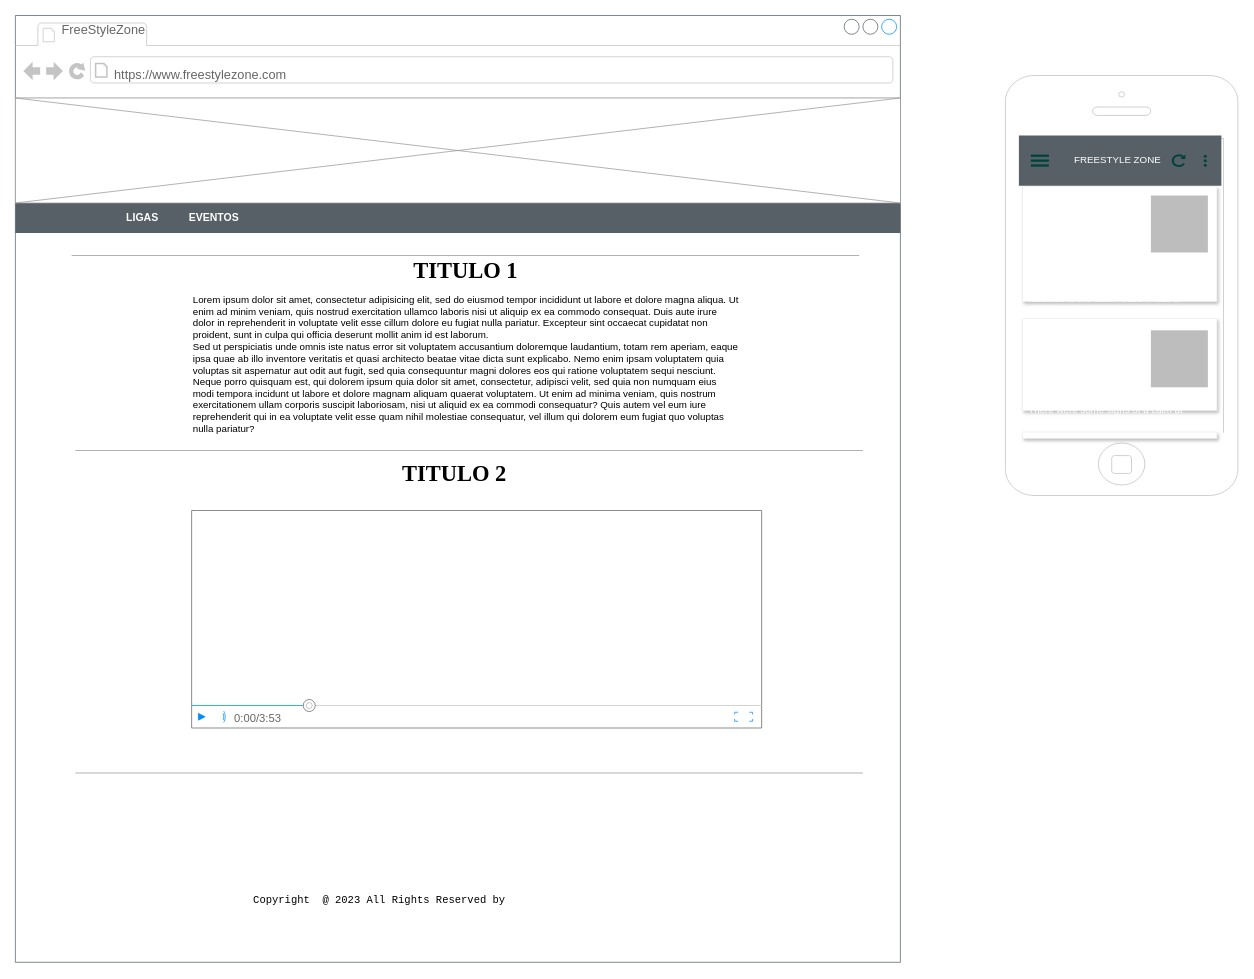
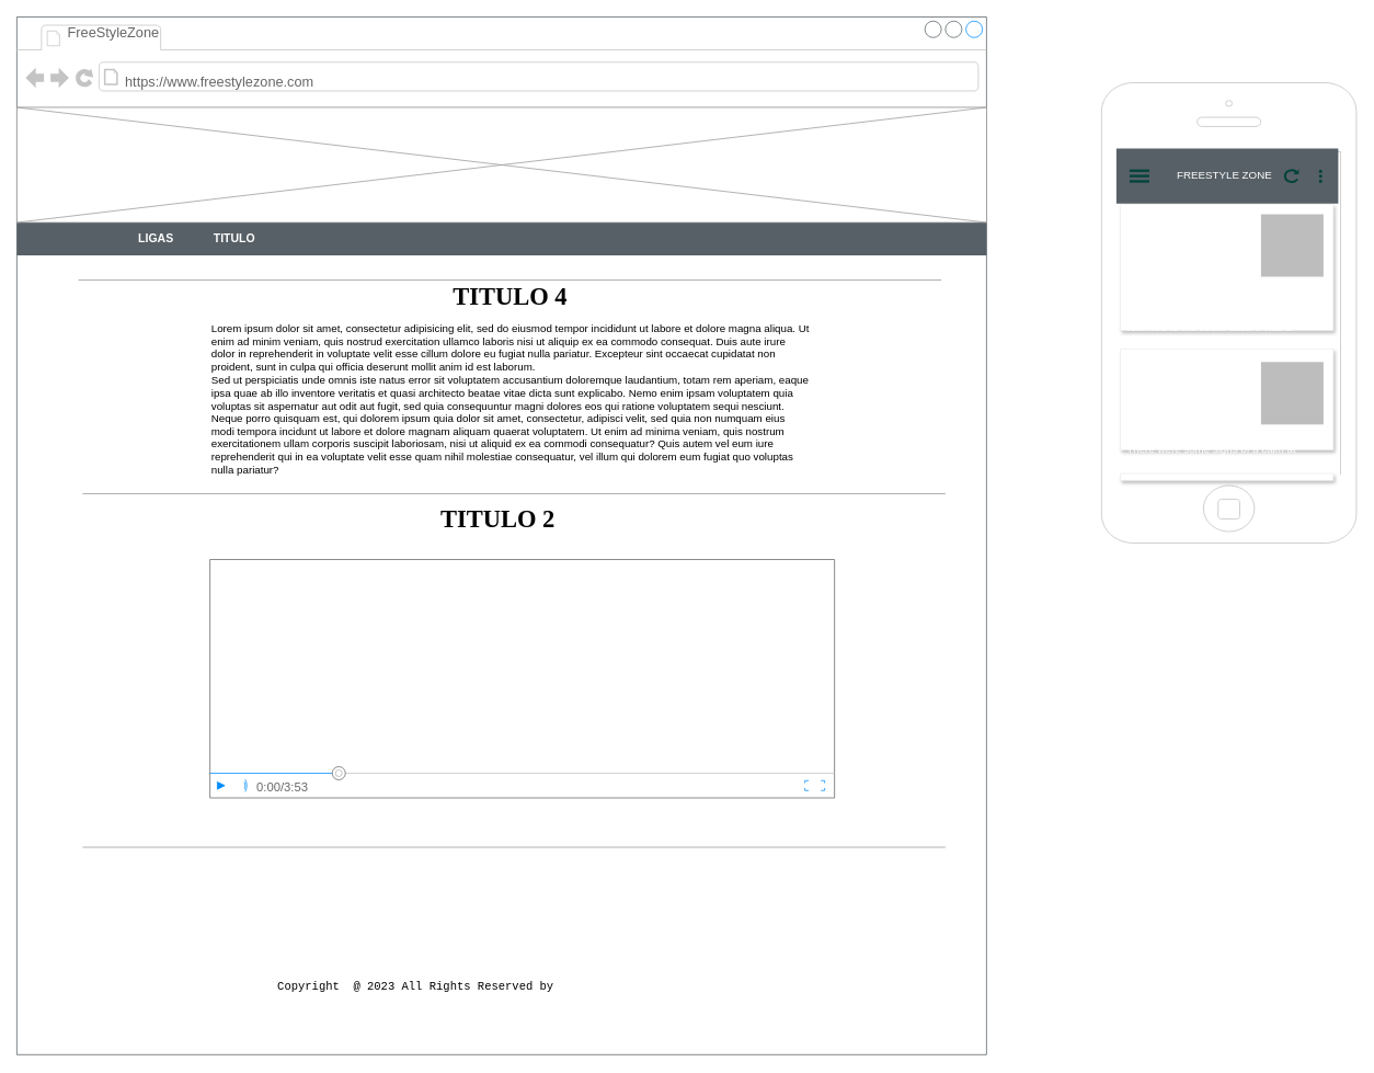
- <mxCell id="11" value="&lt;font color=&quot;#ffffff&quot; style=&quot;font-size: 14px;&quot;&gt;&lt;b style=&quot;&quot;&gt;EVENTOS&lt;/b&gt;&lt;/font&gt;" style="html=1;shadow=0;dashed=0;fillColor=none;strokeColor=none;shape=mxgraph.bootstrap.rect;fontColor=#999999;spacingRight=30;whiteSpace=wrap;align=center;" vertex="1" parent="8"><mxGeometry x="230" width="100" height="40" as="geometry" /></mxCell>
+ <mxCell id="11" value="&lt;font color=&quot;#ffffff&quot; style=&quot;font-size: 14px;&quot;&gt;&lt;b style=&quot;&quot;&gt;TITULO&lt;/b&gt;&lt;/font&gt;" style="html=1;shadow=0;dashed=0;fillColor=none;strokeColor=none;shape=mxgraph.bootstrap.rect;fontColor=#999999;spacingRight=30;whiteSpace=wrap;align=center;" vertex="1" parent="8"><mxGeometry x="230" width="100" height="40" as="geometry" /></mxCell>
- <mxCell id="14" value="&lt;b&gt;TITULO 1&lt;/b&gt;" style="text;html=1;points=[];align=center;verticalAlign=top;spacingTop=-4;fontSize=30;fontFamily=Verdana" vertex="1" parent="2"><mxGeometry x="70" y="320" width="1060" height="50" as="geometry" /></mxCell>
+ <mxCell id="14" value="&lt;b&gt;TITULO 4&lt;/b&gt;" style="text;html=1;points=[];align=center;verticalAlign=top;spacingTop=-4;fontSize=30;fontFamily=Verdana" vertex="1" parent="2"><mxGeometry x="70" y="320" width="1060" height="50" as="geometry" /></mxCell>
